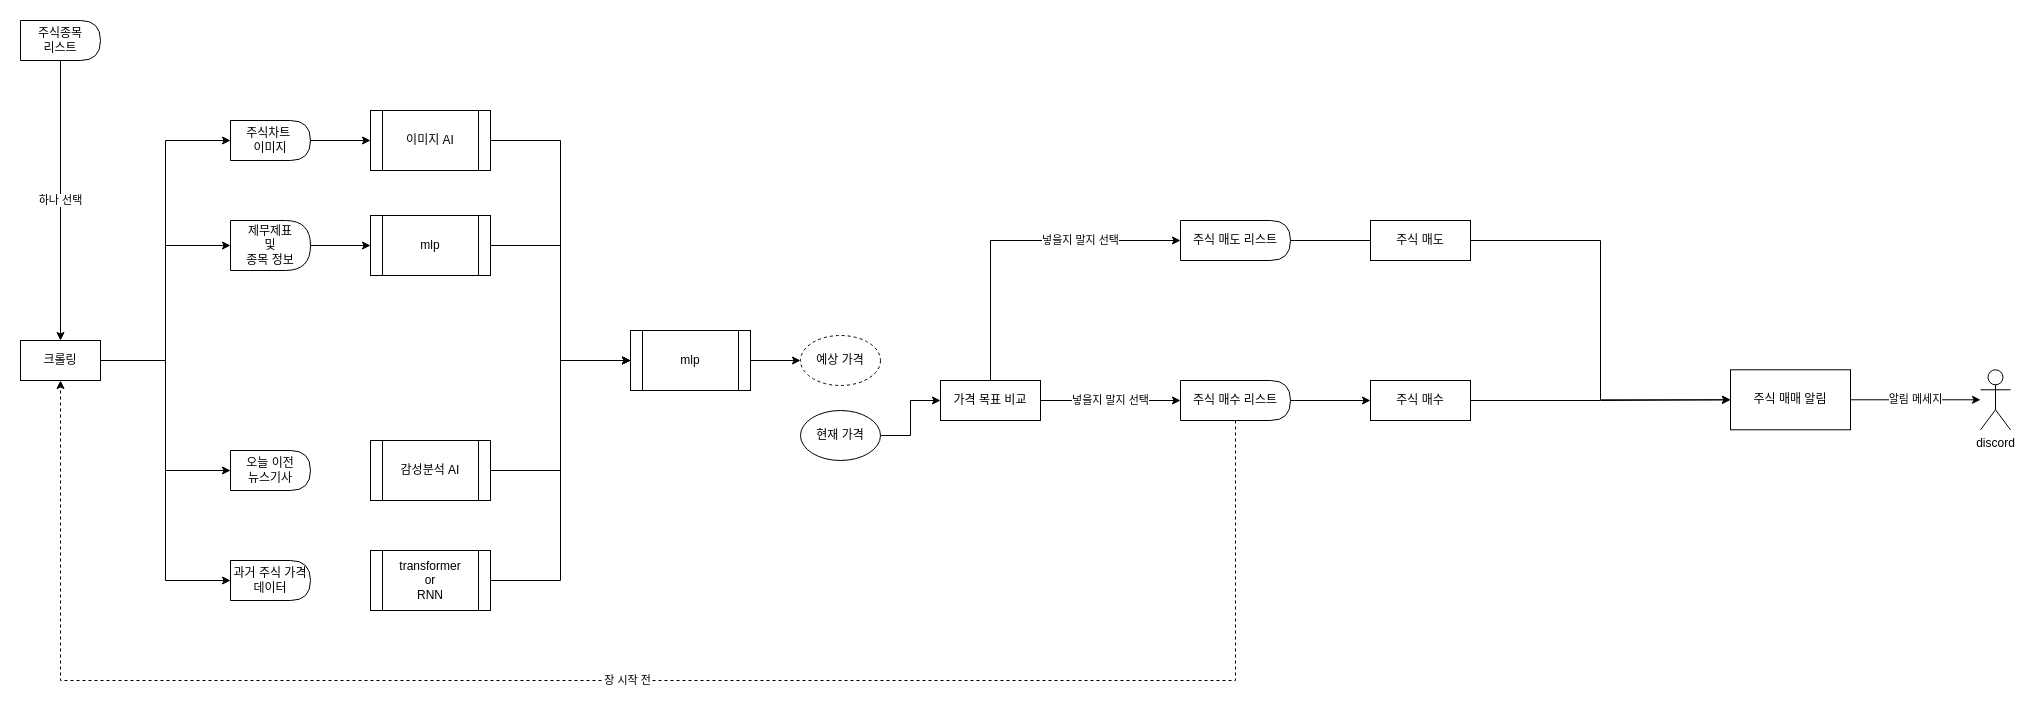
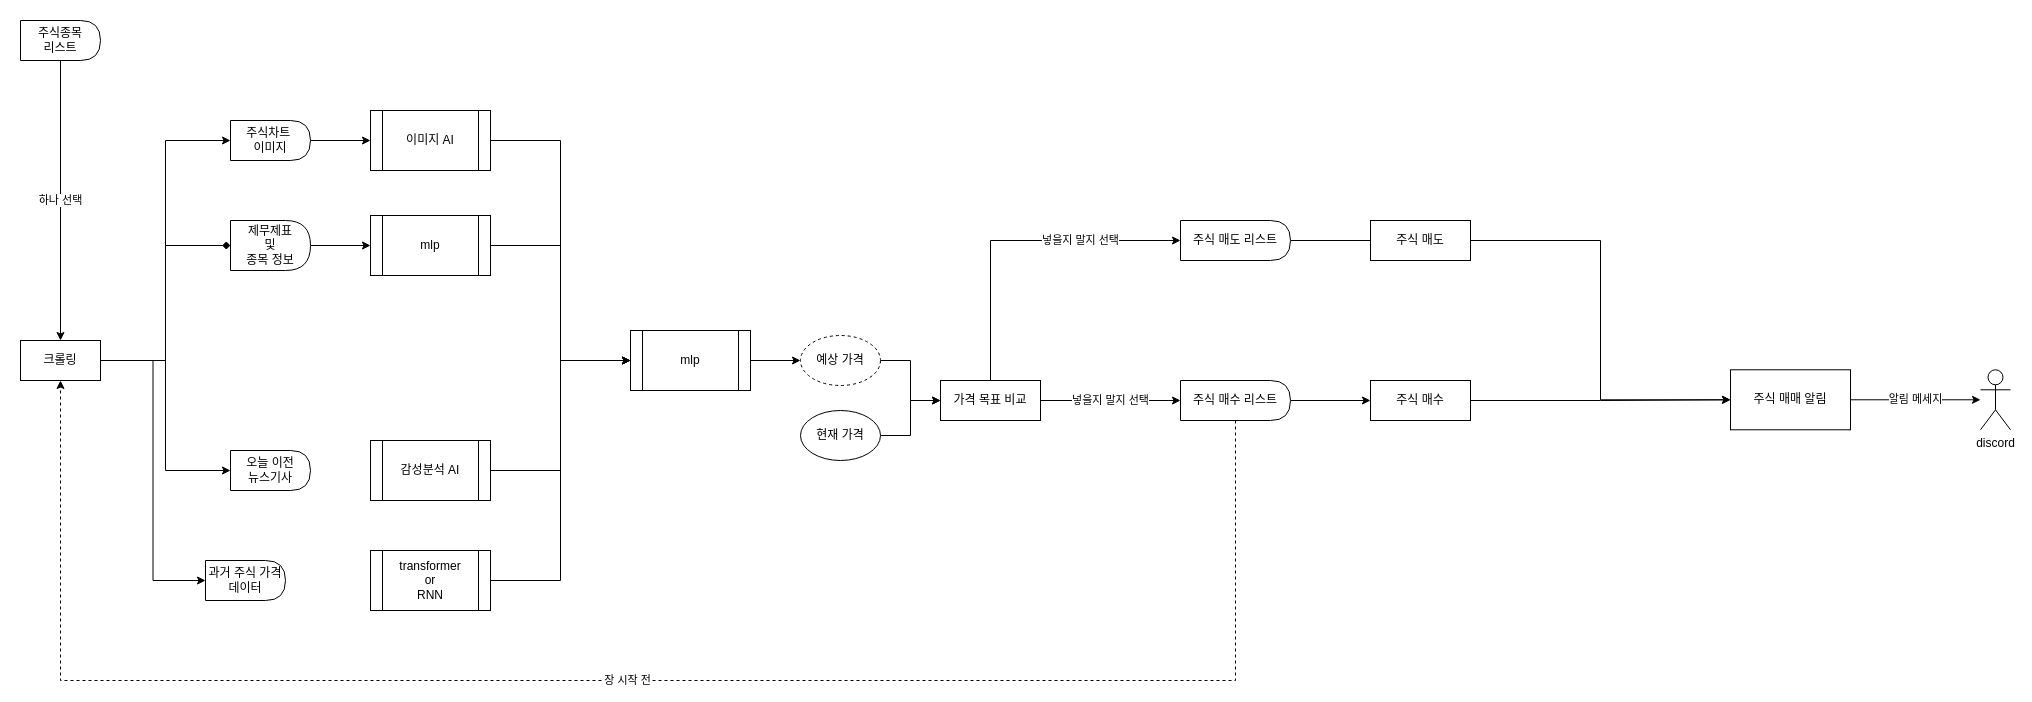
- <mxCell id="24" style="edgeStyle=orthogonalEdgeStyle;rounded=0;orthogonalLoop=1;jettySize=auto;html=1;exitX=1;exitY=0.5;exitDx=0;exitDy=0;entryX=0;entryY=0.5;entryDx=0;entryDy=0;" edge="1" parent="1" source="28" target="13"><mxGeometry relative="1" as="geometry" /></mxCell>
+ <mxCell id="24" style="edgeStyle=orthogonalEdgeStyle;rounded=0;orthogonalLoop=1;jettySize=auto;html=1;exitX=1;exitY=0.5;exitDx=0;exitDy=0;entryX=0;entryY=0.5;entryDx=0;entryDy=0;endArrow=diamond;" edge="1" parent="1" source="28" target="13"><mxGeometry relative="1" as="geometry" /></mxCell>
+ <mxCell id="31" style="edgeStyle=orthogonalEdgeStyle;rounded=0;orthogonalLoop=1;jettySize=auto;html=1;exitX=1;exitY=0.5;exitDx=0;exitDy=0;entryX=0;entryY=0.5;entryDx=0;entryDy=0;" edge="1" parent="1" source="32" target="35"><mxGeometry relative="1" as="geometry" /></mxCell>
- <mxCell id="8" value="과거 주식 가격 데이터" style="shape=delay;whiteSpace=wrap;html=1;" vertex="1" parent="1"><mxGeometry x="230" y="560" width="80" height="40" as="geometry" /></mxCell>
+ <mxCell id="8" value="과거 주식 가격 데이터" style="shape=delay;whiteSpace=wrap;html=1;" vertex="1" parent="1"><mxGeometry x="205" y="560" width="80" height="40" as="geometry" /></mxCell>
